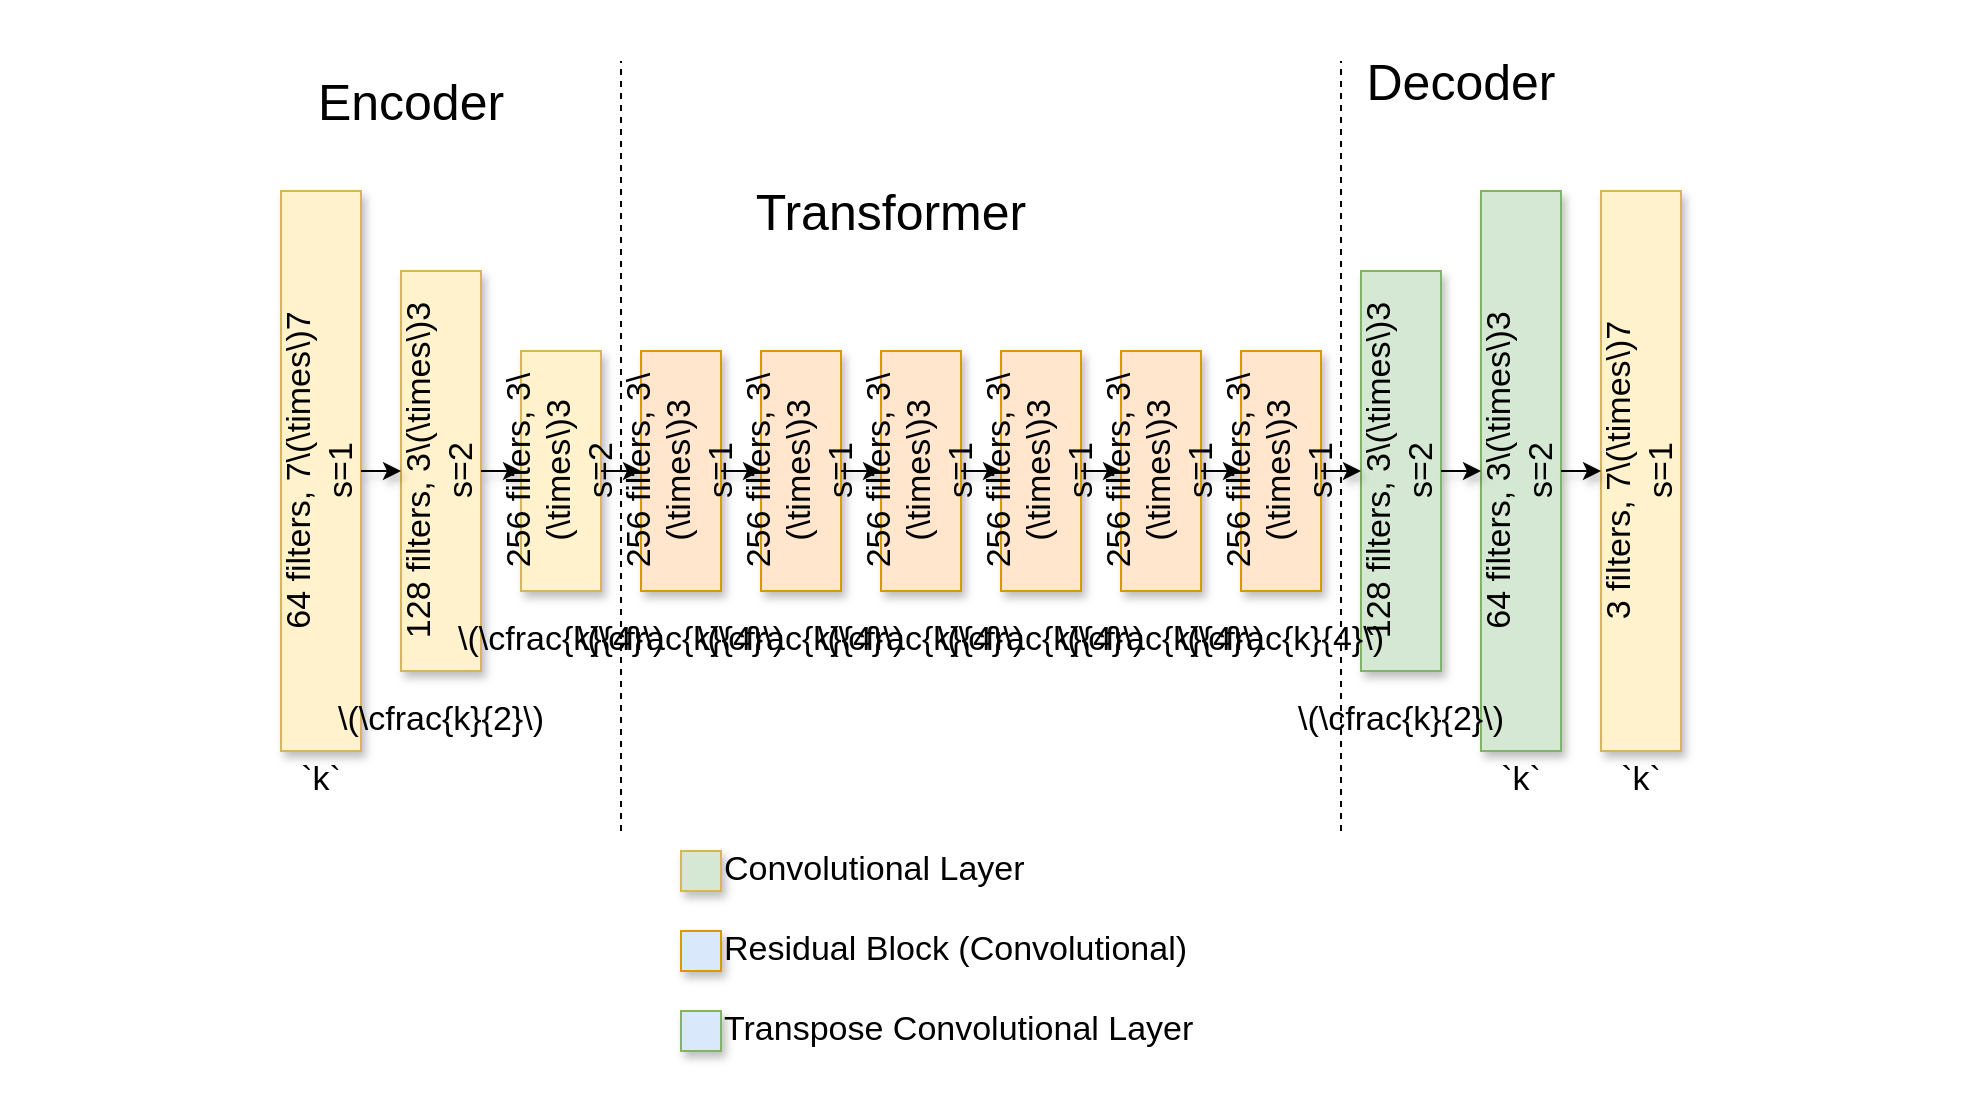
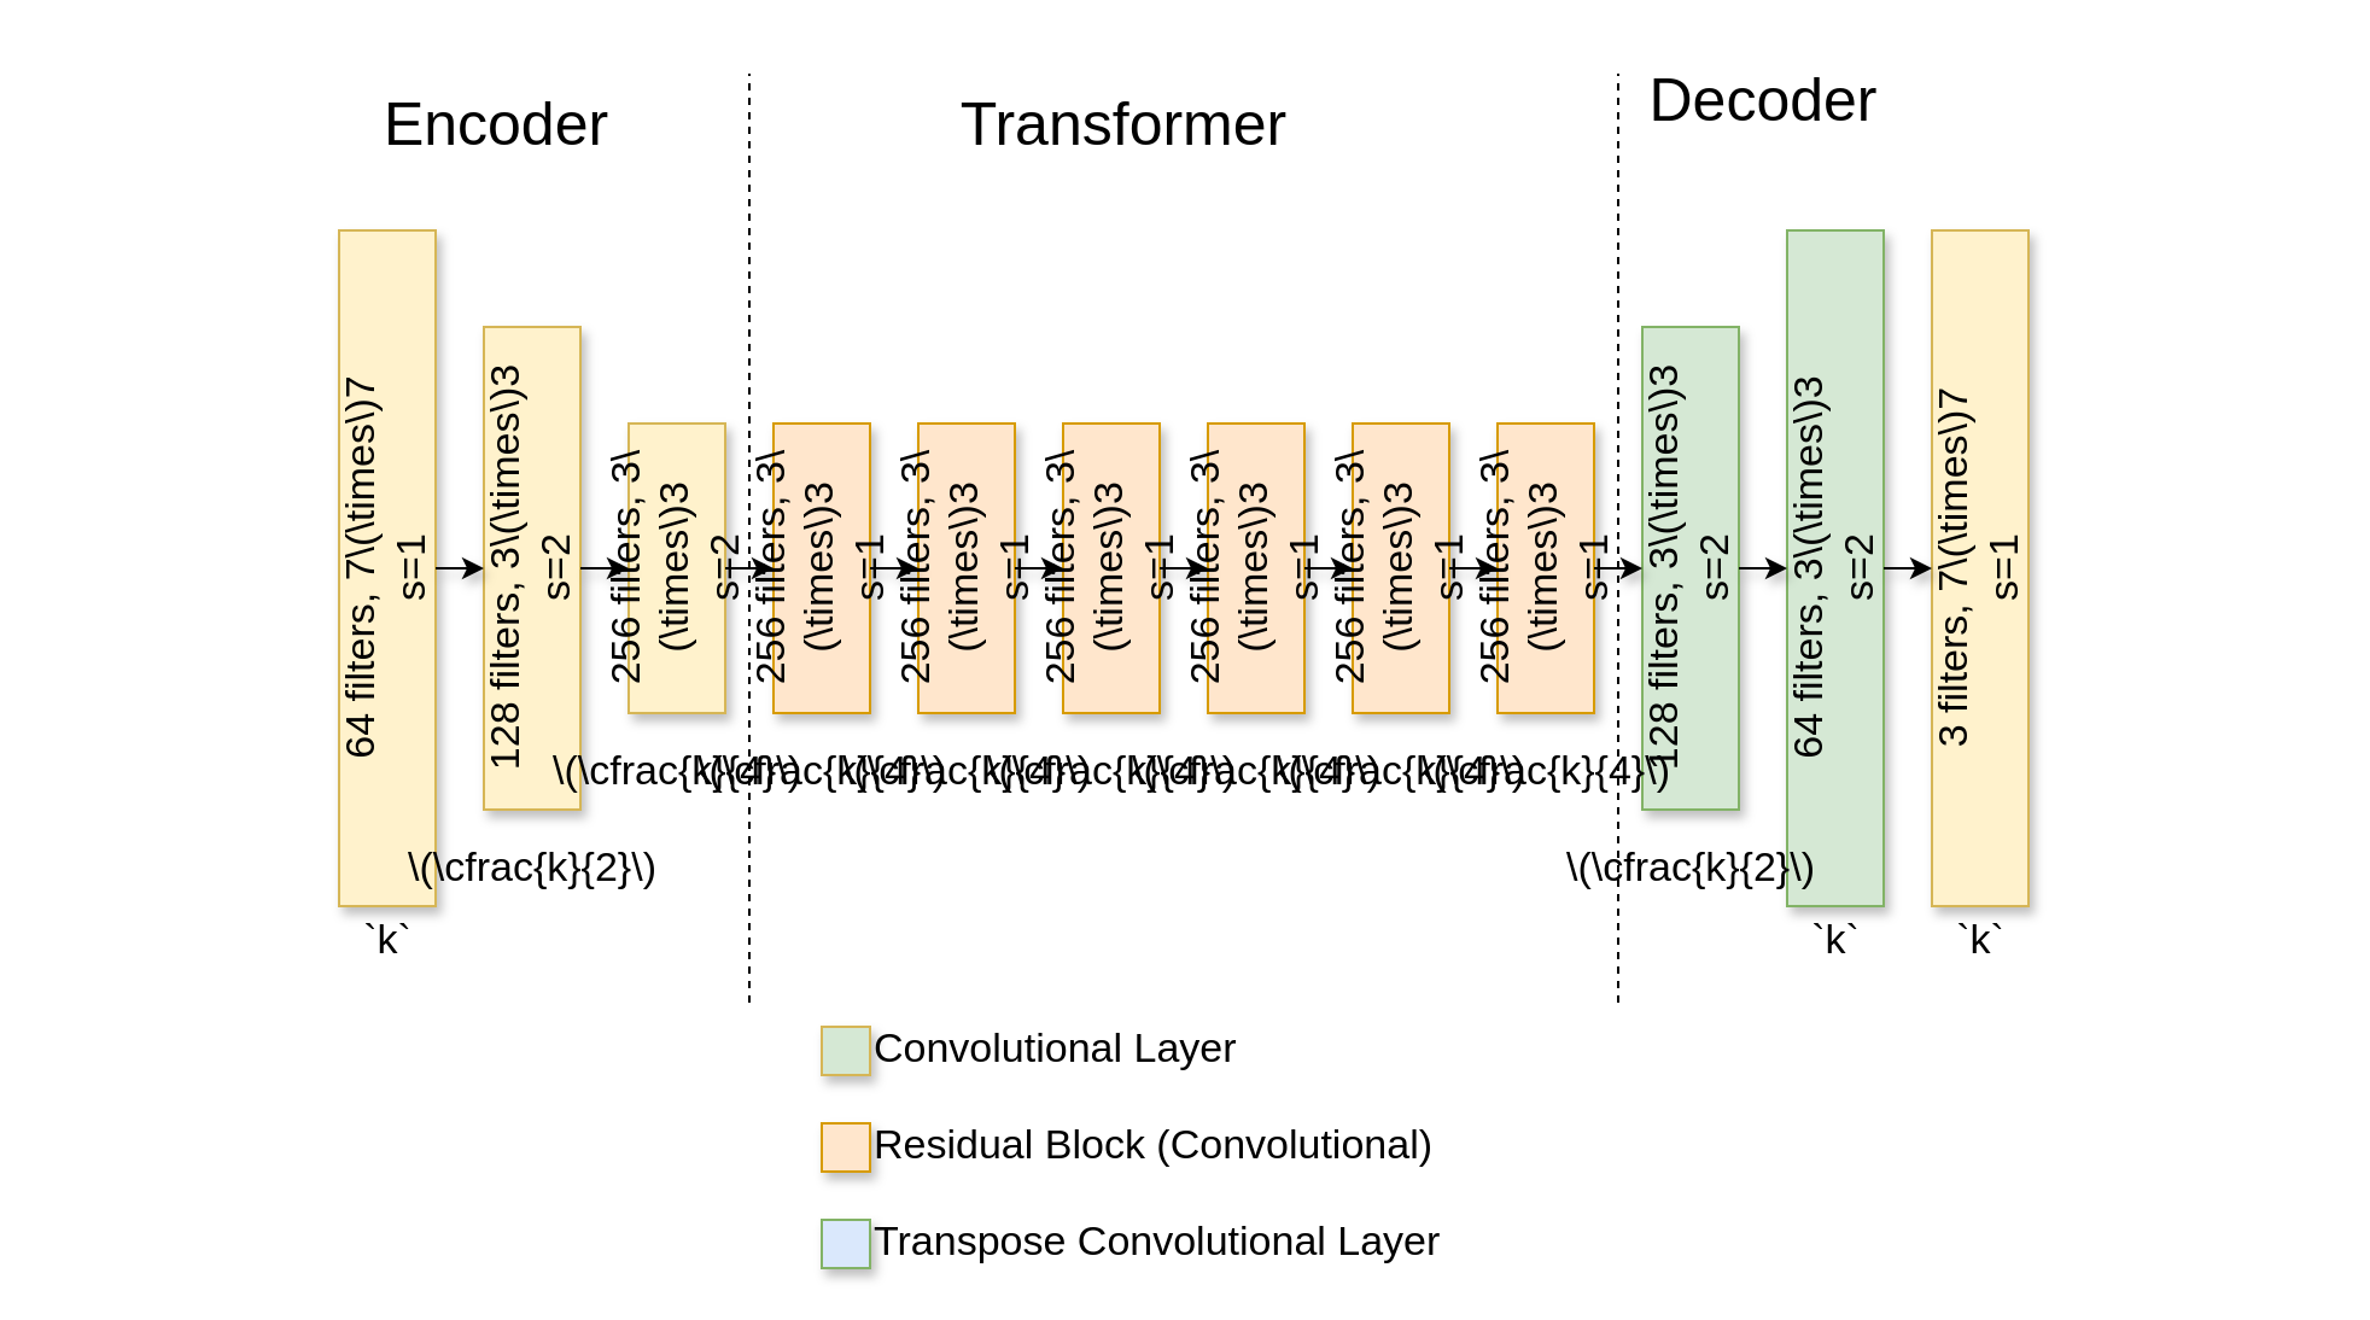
- <mxCell id="41" value="&lt;font style=&quot;font-size: 25px;&quot;&gt;Transformer&lt;/font&gt;" style="text;html=1;align=center;verticalAlign=middle;resizable=0;points=[];autosize=1;strokeColor=none;fillColor=none;fontSize=25;fontStyle=0" parent="1" vertex="1"><mxGeometry x="365" y="85" width="160" height="40" as="geometry" /></mxCell>
+ <mxCell id="41" value="&lt;font style=&quot;font-size: 25px;&quot;&gt;Transformer&lt;/font&gt;" style="text;html=1;align=center;verticalAlign=middle;resizable=0;points=[];autosize=1;strokeColor=none;fillColor=none;fontSize=25;fontStyle=0" parent="1" vertex="1"><mxGeometry x="385" y="30" width="160" height="40" as="geometry" /></mxCell>
- <mxCell id="38" value="Residual Block&amp;nbsp;&lt;span style=&quot;&quot;&gt;(Convolutional)&lt;/span&gt;" style="rounded=0;html=1;rotation=0;fillColor=#dae8fc;strokeColor=#d79b00;shadow=1;fontSize=17;labelPosition=right;verticalLabelPosition=middle;align=left;verticalAlign=middle;" parent="1" vertex="1"><mxGeometry x="340" y="465" width="20" height="20" as="geometry" /></mxCell>
+ <mxCell id="38" value="Residual Block&amp;nbsp;&lt;span style=&quot;&quot;&gt;(Convolutional)&lt;/span&gt;" style="rounded=0;html=1;rotation=0;fillColor=#ffe6cc;strokeColor=#d79b00;shadow=1;fontSize=17;labelPosition=right;verticalLabelPosition=middle;align=left;verticalAlign=middle;" parent="1" vertex="1"><mxGeometry x="340" y="465" width="20" height="20" as="geometry" /></mxCell>
